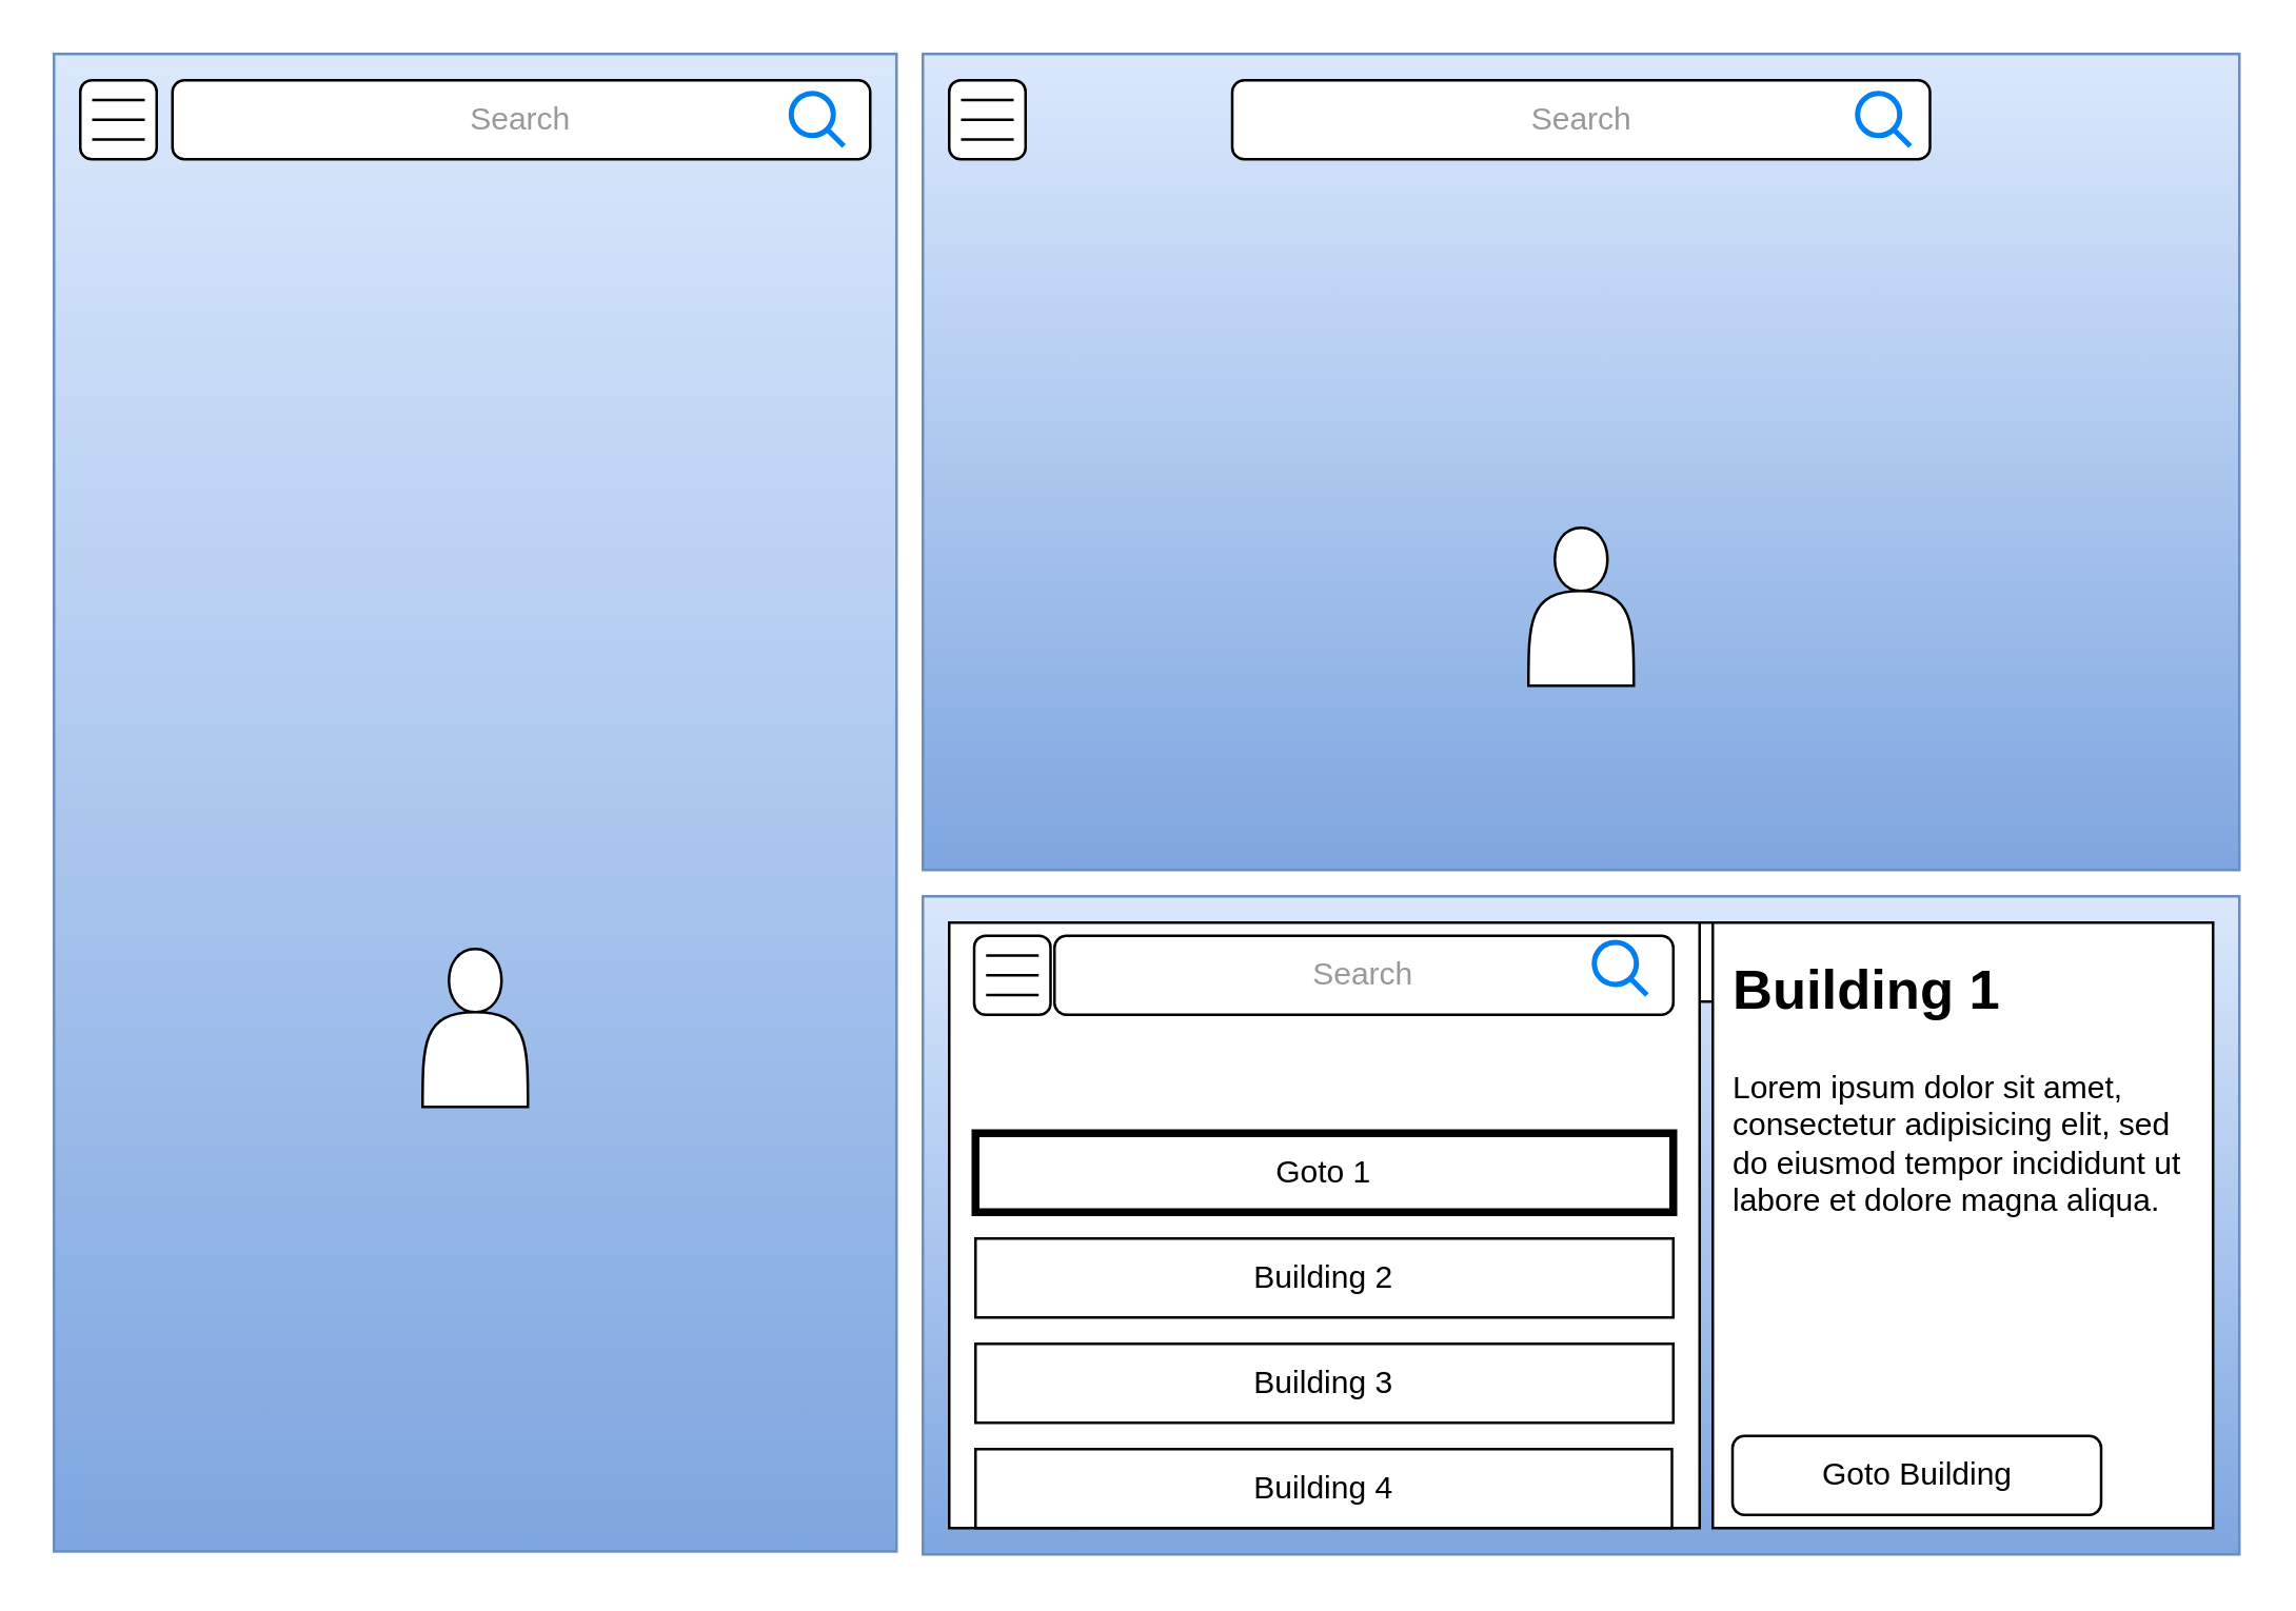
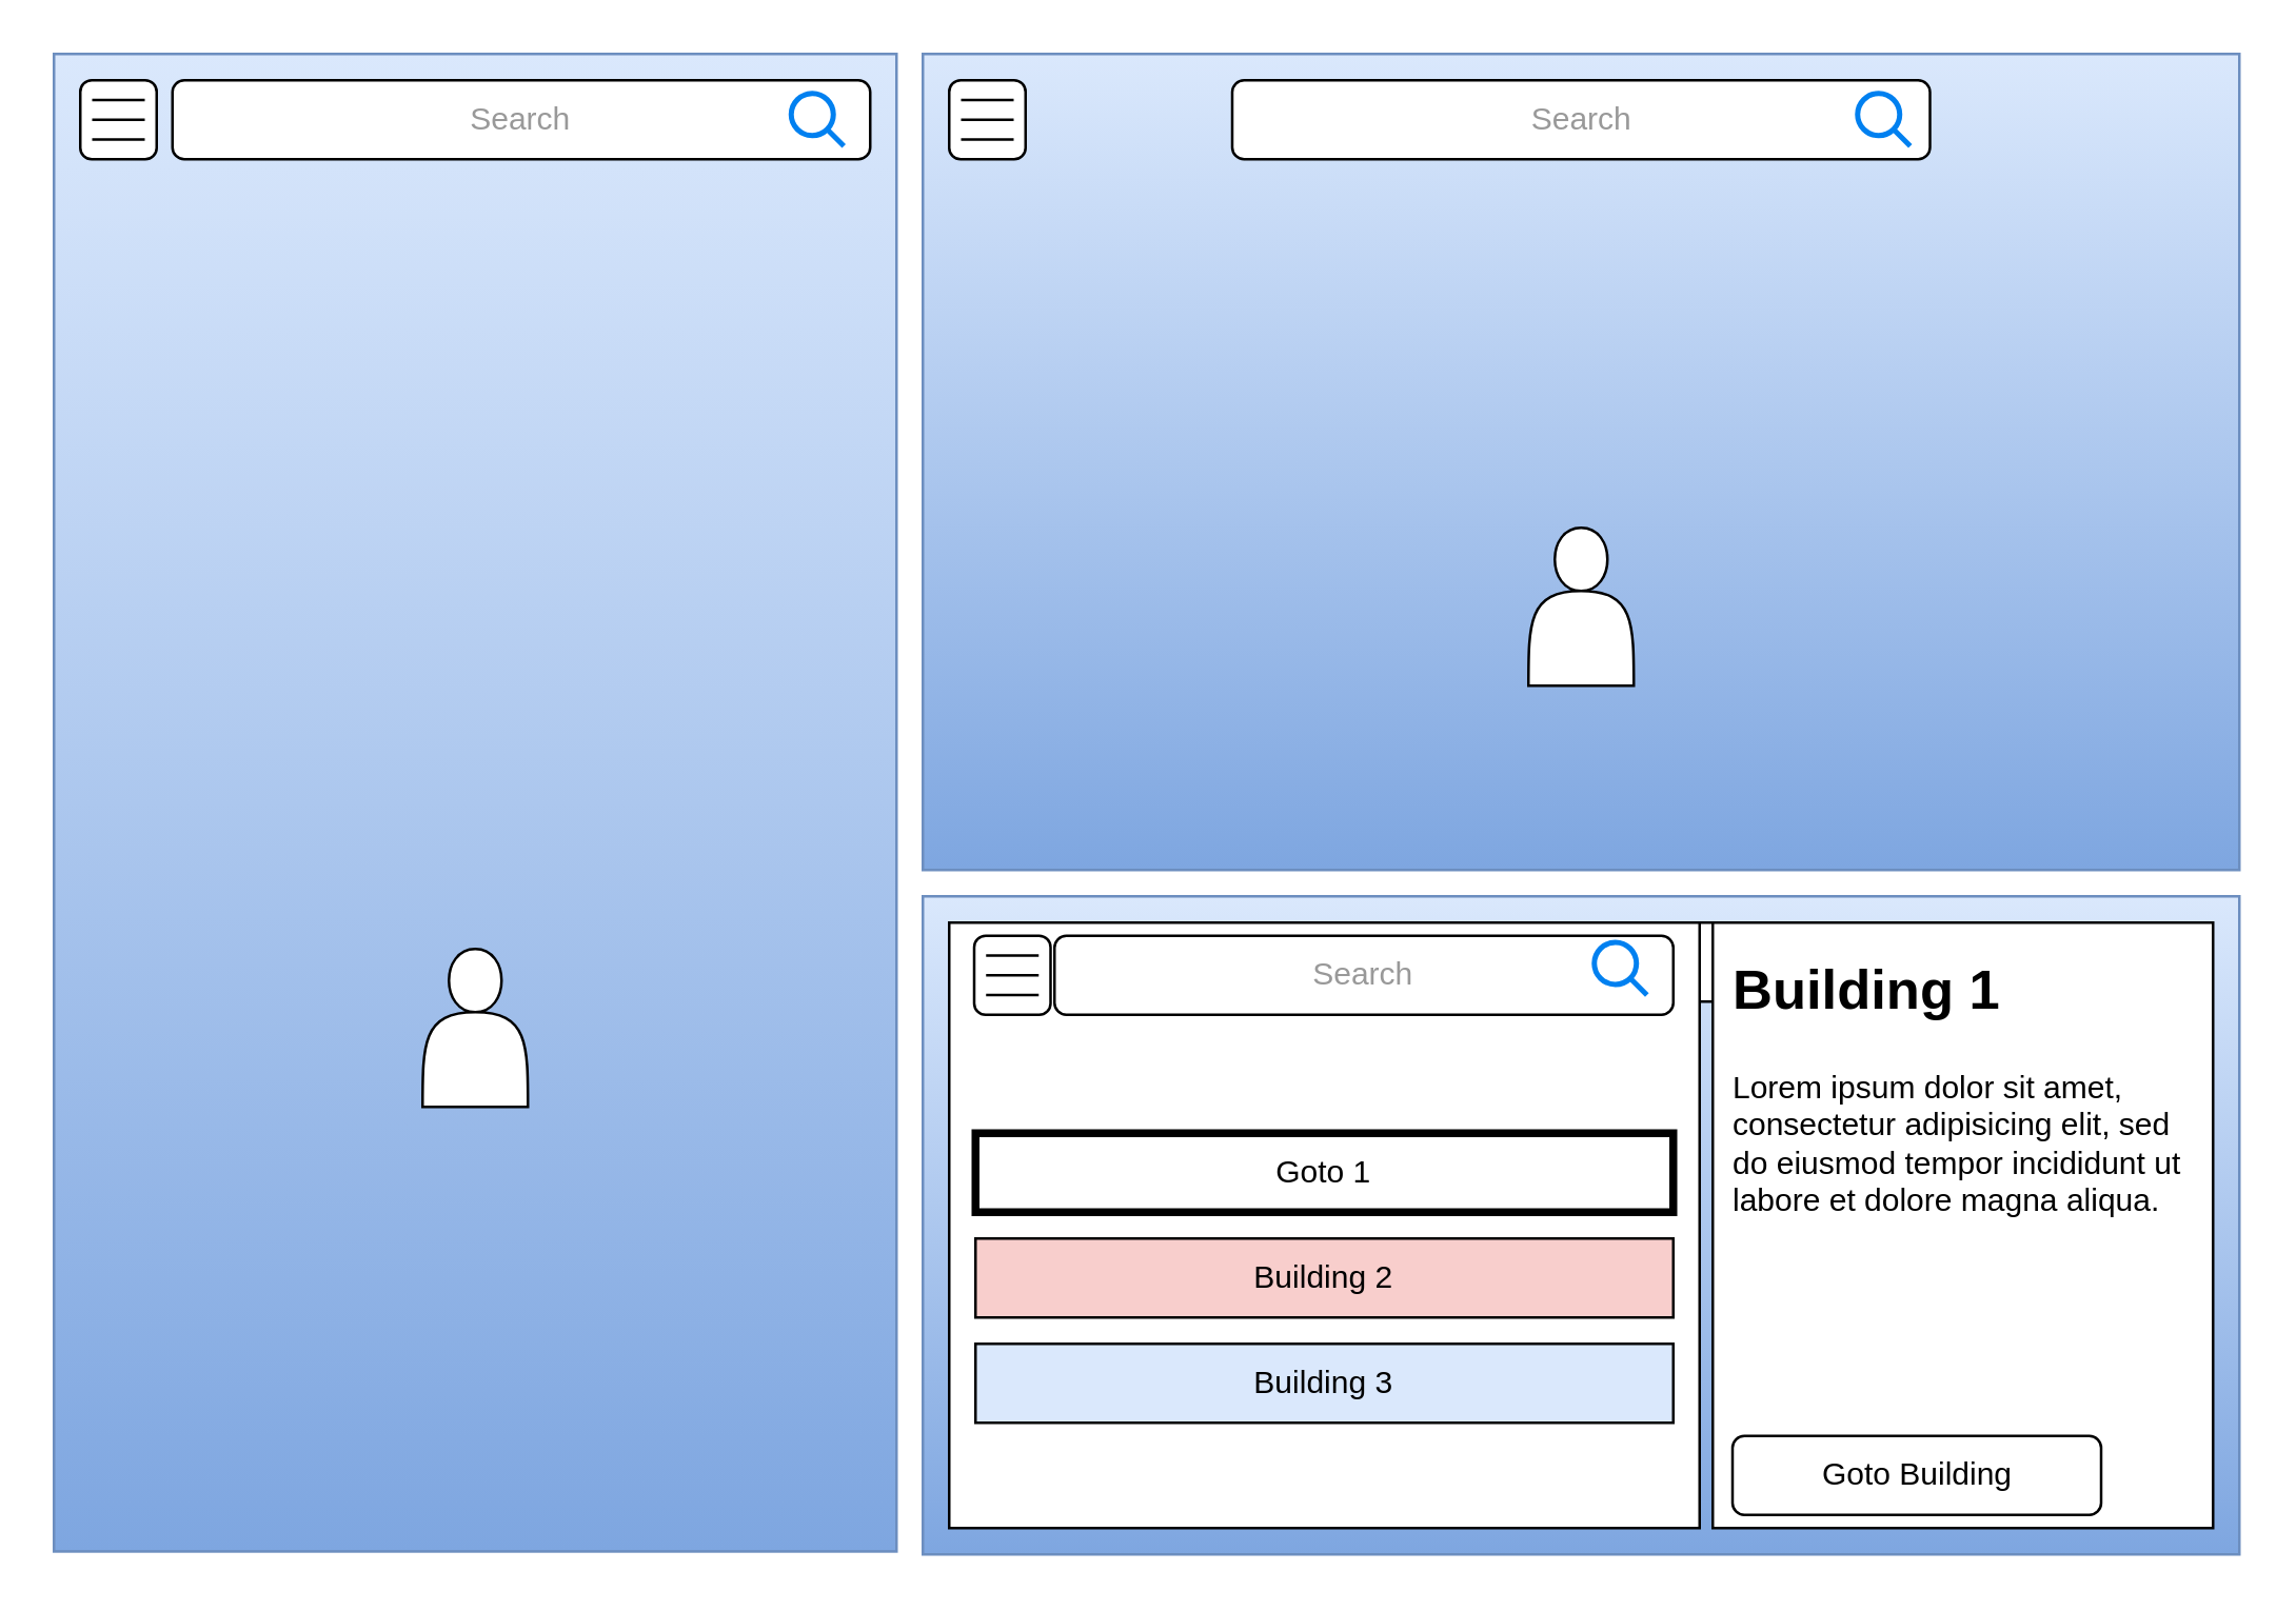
- <mxCell id="27" value="Building 2" style="rounded=0;whiteSpace=wrap;html=1;" vertex="1" parent="1"><mxGeometry x="370" y="470" width="265" height="30" as="geometry" /></mxCell>
+ <mxCell id="27" value="Building 2" style="rounded=0;whiteSpace=wrap;html=1;fillColor=#f8cecc;" vertex="1" parent="1"><mxGeometry x="370" y="470" width="265" height="30" as="geometry" /></mxCell>
- <mxCell id="28" value="Building 3" style="rounded=0;whiteSpace=wrap;html=1;" vertex="1" parent="1"><mxGeometry x="370" y="510" width="265" height="30" as="geometry" /></mxCell>
+ <mxCell id="28" value="Building 3" style="rounded=0;whiteSpace=wrap;html=1;fillColor=#dae8fc;" vertex="1" parent="1"><mxGeometry x="370" y="510" width="265" height="30" as="geometry" /></mxCell>
- <mxCell id="29" value="Building 4" style="rounded=0;whiteSpace=wrap;html=1;" vertex="1" parent="1"><mxGeometry x="370" y="550" width="264.5" height="30" as="geometry" /></mxCell>
